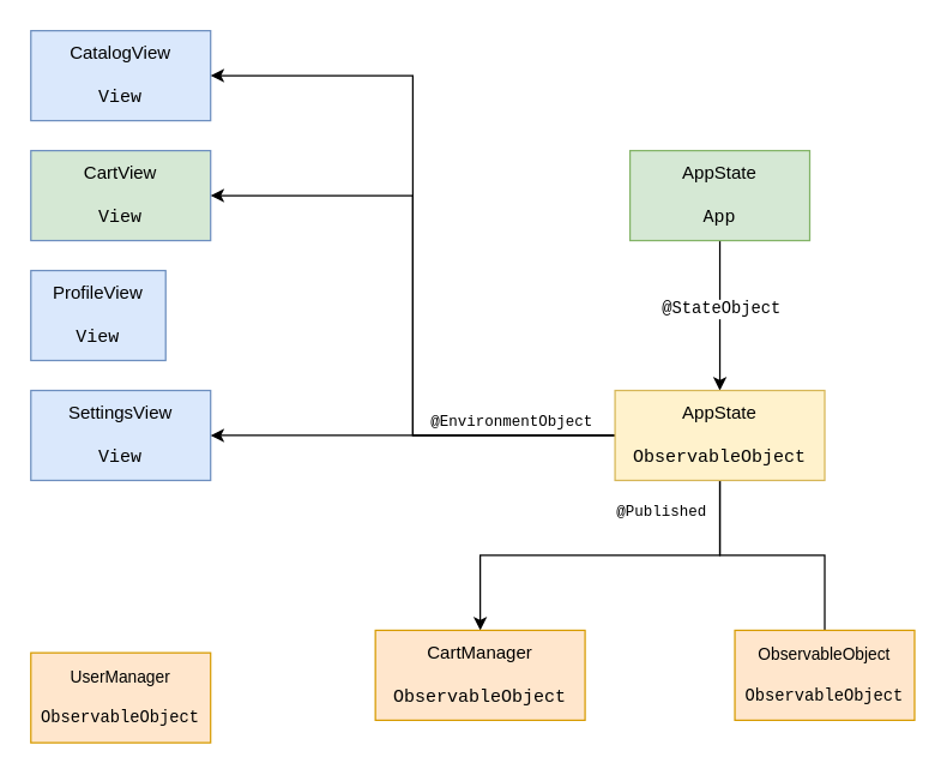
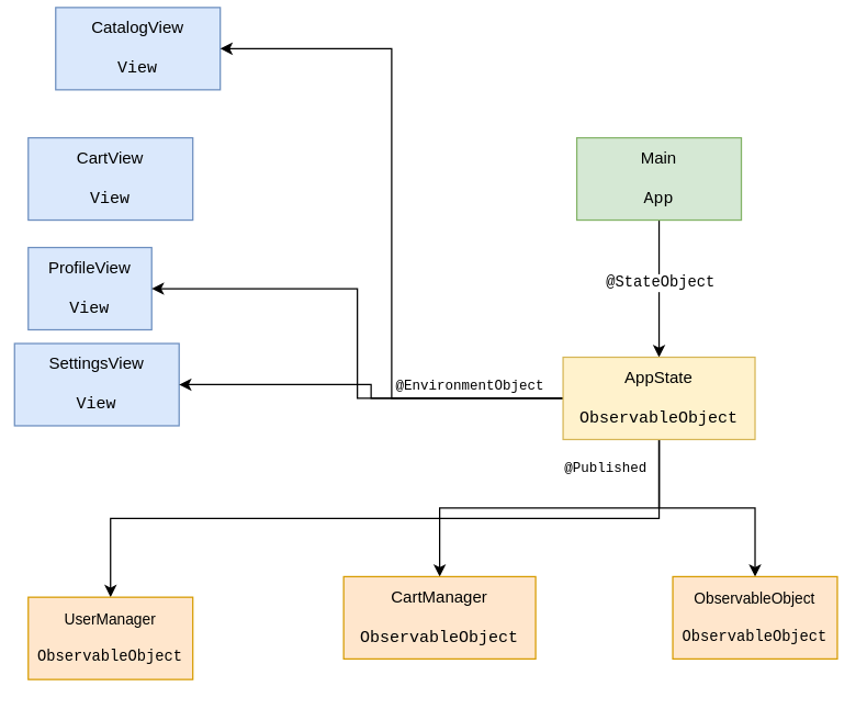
- <mxCell id="5" value="CatalogView&lt;br&gt;&lt;br&gt;&lt;font face=&quot;Courier New&quot;&gt;View&lt;/font&gt;" style="rounded=0;whiteSpace=wrap;html=1;fillColor=#dae8fc;strokeColor=#6c8ebf;" parent="1" vertex="1"><mxGeometry x="20" y="20" width="120" height="60" as="geometry" /></mxCell>
+ <mxCell id="5" value="CatalogView&lt;br&gt;&lt;br&gt;&lt;font face=&quot;Courier New&quot;&gt;View&lt;/font&gt;" style="rounded=0;whiteSpace=wrap;html=1;fillColor=#dae8fc;strokeColor=#6c8ebf;" parent="1" vertex="1"><mxGeometry x="40" y="5" width="120" height="60" as="geometry" /></mxCell>
- <mxCell id="6" value="CartView&lt;br&gt;&lt;br&gt;&lt;font face=&quot;Courier New&quot;&gt;View&lt;/font&gt;" style="rounded=0;whiteSpace=wrap;html=1;fillColor=#d5e8d4;strokeColor=#6c8ebf;" parent="1" vertex="1"><mxGeometry x="20" y="100" width="120" height="60" as="geometry" /></mxCell>
+ <mxCell id="6" value="CartView&lt;br&gt;&lt;br&gt;&lt;font face=&quot;Courier New&quot;&gt;View&lt;/font&gt;" style="rounded=0;whiteSpace=wrap;html=1;fillColor=#dae8fc;strokeColor=#6c8ebf;" parent="1" vertex="1"><mxGeometry x="20" y="100" width="120" height="60" as="geometry" /></mxCell>
- <mxCell id="15" style="edgeStyle=orthogonalEdgeStyle;rounded=0;orthogonalLoop=1;jettySize=auto;html=1;exitX=0;exitY=0.5;exitDx=0;exitDy=0;entryX=1;entryY=0.5;entryDx=0;entryDy=0;fontFamily=Courier New;fontSize=10;" parent="1" source="18" target="6" edge="1"><mxGeometry relative="1" as="geometry" /></mxCell>
- <mxCell id="4" value="AppState&lt;br&gt;&lt;br&gt;&lt;font face=&quot;Courier New&quot;&gt;App&lt;/font&gt;" style="rounded=0;whiteSpace=wrap;html=1;fillColor=#d5e8d4;strokeColor=#82b366;" parent="1" vertex="1"><mxGeometry x="420" y="100" width="120" height="60" as="geometry" /></mxCell>
+ <mxCell id="4" value="Main&lt;br&gt;&lt;br&gt;&lt;font face=&quot;Courier New&quot;&gt;App&lt;/font&gt;" style="rounded=0;whiteSpace=wrap;html=1;fillColor=#d5e8d4;strokeColor=#82b366;" parent="1" vertex="1"><mxGeometry x="420" y="100" width="120" height="60" as="geometry" /></mxCell>
+ <mxCell id="14" style="edgeStyle=orthogonalEdgeStyle;rounded=0;orthogonalLoop=1;jettySize=auto;html=1;exitX=0;exitY=0.5;exitDx=0;exitDy=0;entryX=1;entryY=0.5;entryDx=0;entryDy=0;fontFamily=Courier New;fontSize=10;" parent="1" source="18" target="7" edge="1"><mxGeometry relative="1" as="geometry" /></mxCell>
- <mxCell id="8" value="SettingsView&lt;br&gt;&lt;br&gt;&lt;font face=&quot;Courier New&quot;&gt;View&lt;/font&gt;" style="rounded=0;whiteSpace=wrap;html=1;fillColor=#dae8fc;strokeColor=#6c8ebf;" parent="1" vertex="1"><mxGeometry x="20" y="260" width="120" height="60" as="geometry" /></mxCell>
+ <mxCell id="8" value="SettingsView&lt;br&gt;&lt;br&gt;&lt;font face=&quot;Courier New&quot;&gt;View&lt;/font&gt;" style="rounded=0;whiteSpace=wrap;html=1;fillColor=#dae8fc;strokeColor=#6c8ebf;" parent="1" vertex="1"><mxGeometry x="10" y="250" width="120" height="60" as="geometry" /></mxCell>
+ <mxCell id="9" style="edgeStyle=orthogonalEdgeStyle;rounded=0;orthogonalLoop=1;jettySize=auto;html=1;exitX=0.5;exitY=1;exitDx=0;exitDy=0;" parent="1" source="18" target="19" edge="1"><mxGeometry relative="1" as="geometry" /></mxCell>
- <mxCell id="11" style="edgeStyle=orthogonalEdgeStyle;rounded=0;orthogonalLoop=1;jettySize=auto;html=1;exitX=0.5;exitY=1;exitDx=0;exitDy=0;entryX=0.5;entryY=0;entryDx=0;entryDy=0;endArrow=none;" parent="1" source="18" target="21" edge="1"><mxGeometry relative="1" as="geometry" /></mxCell>
+ <mxCell id="11" style="edgeStyle=orthogonalEdgeStyle;rounded=0;orthogonalLoop=1;jettySize=auto;html=1;exitX=0.5;exitY=1;exitDx=0;exitDy=0;entryX=0.5;entryY=0;entryDx=0;entryDy=0;" parent="1" source="18" target="21" edge="1"><mxGeometry relative="1" as="geometry" /></mxCell>
